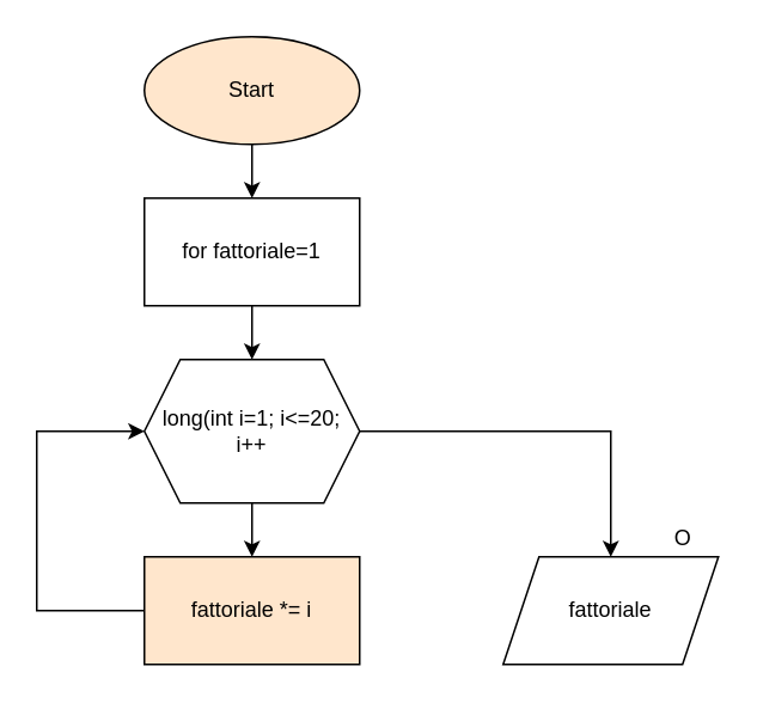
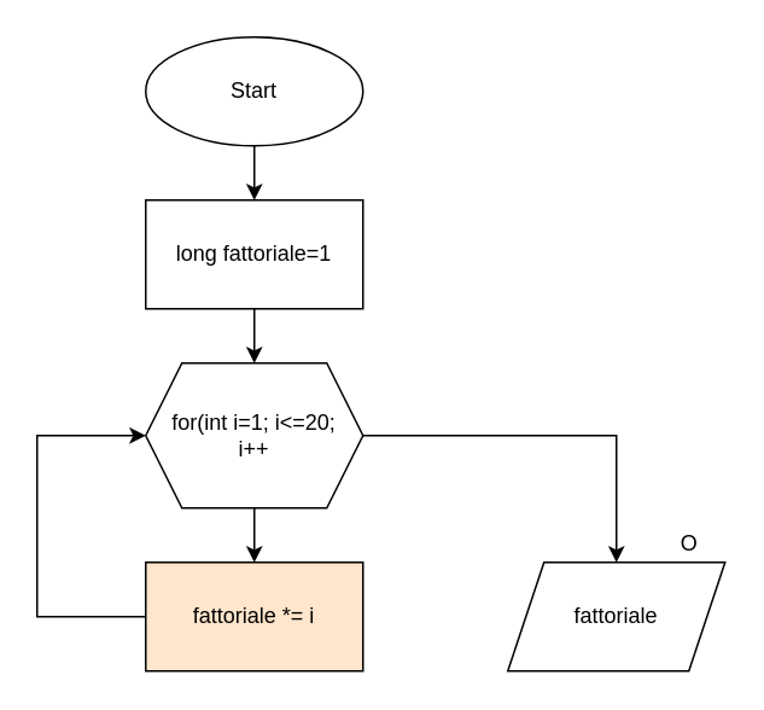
- <mxCell id="3" value="Start" style="ellipse;whiteSpace=wrap;html=1;fillColor=#ffe6cc;" vertex="1" parent="1"><mxGeometry x="80" y="20" width="120" height="60" as="geometry" /></mxCell>
+ <mxCell id="3" value="Start" style="ellipse;whiteSpace=wrap;html=1;" vertex="1" parent="1"><mxGeometry x="80" y="20" width="120" height="60" as="geometry" /></mxCell>
- <mxCell id="5" value="for fattoriale=1" style="rounded=0;whiteSpace=wrap;html=1;" vertex="1" parent="1"><mxGeometry x="80" y="110" width="120" height="60" as="geometry" /></mxCell>
+ <mxCell id="5" value="long fattoriale=1" style="rounded=0;whiteSpace=wrap;html=1;" vertex="1" parent="1"><mxGeometry x="80" y="110" width="120" height="60" as="geometry" /></mxCell>
- <mxCell id="8" value="&lt;div&gt;long(int i=1; i&amp;lt;=20;&lt;/div&gt;&lt;div&gt;i++&lt;br&gt;&lt;/div&gt;" style="shape=hexagon;perimeter=hexagonPerimeter2;whiteSpace=wrap;html=1;fixedSize=1;" vertex="1" parent="1"><mxGeometry x="80" y="200" width="120" height="80" as="geometry" /></mxCell>
+ <mxCell id="8" value="&lt;div&gt;for(int i=1; i&amp;lt;=20;&lt;/div&gt;&lt;div&gt;i++&lt;br&gt;&lt;/div&gt;" style="shape=hexagon;perimeter=hexagonPerimeter2;whiteSpace=wrap;html=1;fixedSize=1;" vertex="1" parent="1"><mxGeometry x="80" y="200" width="120" height="80" as="geometry" /></mxCell>
